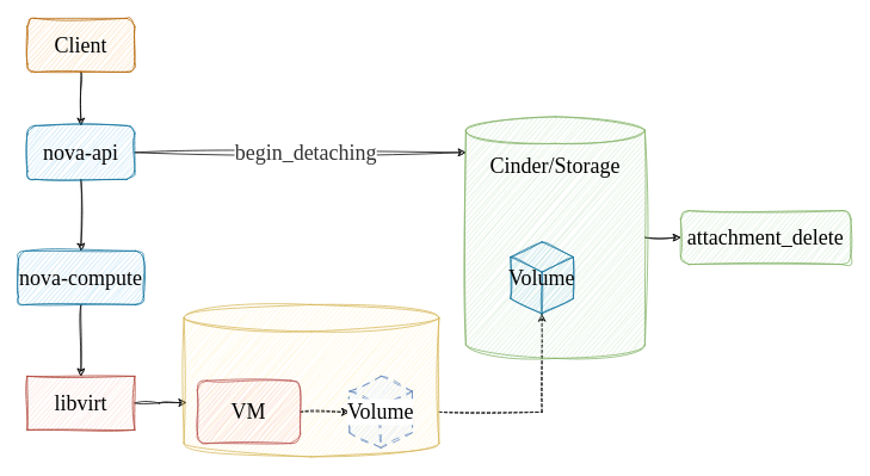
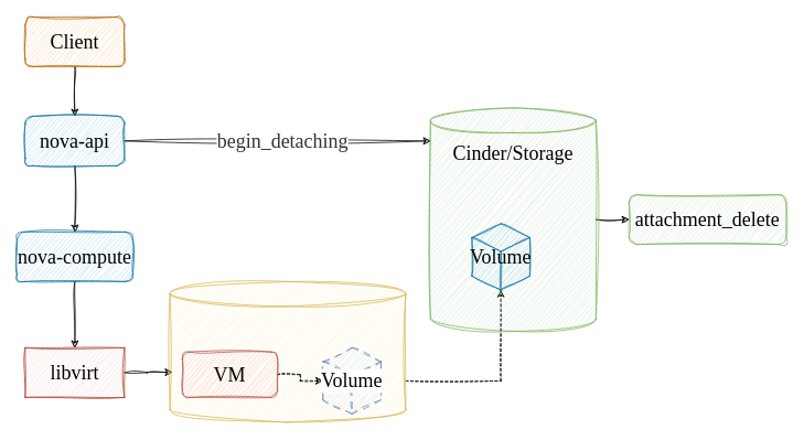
- <mxCell id="15" value="VM" style="rounded=1;whiteSpace=wrap;html=1;sketch=1;hachureGap=4;jiggle=2;curveFitting=1;fontFamily=Times New Roman;fillColor=#f8cecc;strokeColor=#b85450;fontSize=24;labelBackgroundColor=none;" vertex="1" parent="1"><mxGeometry x="220" y="425" width="115" height="70" as="geometry" /></mxCell>
+ <mxCell id="15" value="VM" style="rounded=1;whiteSpace=wrap;html=1;sketch=1;hachureGap=4;jiggle=2;curveFitting=1;fontFamily=Times New Roman;fillColor=#f8cecc;strokeColor=#b85450;fontSize=24;labelBackgroundColor=none;" vertex="1" parent="1"><mxGeometry x="220" y="425" width="115" height="55" as="geometry" /></mxCell>
